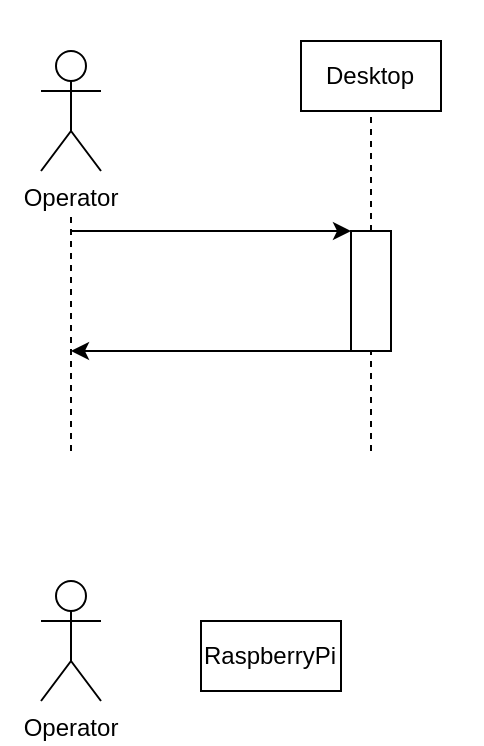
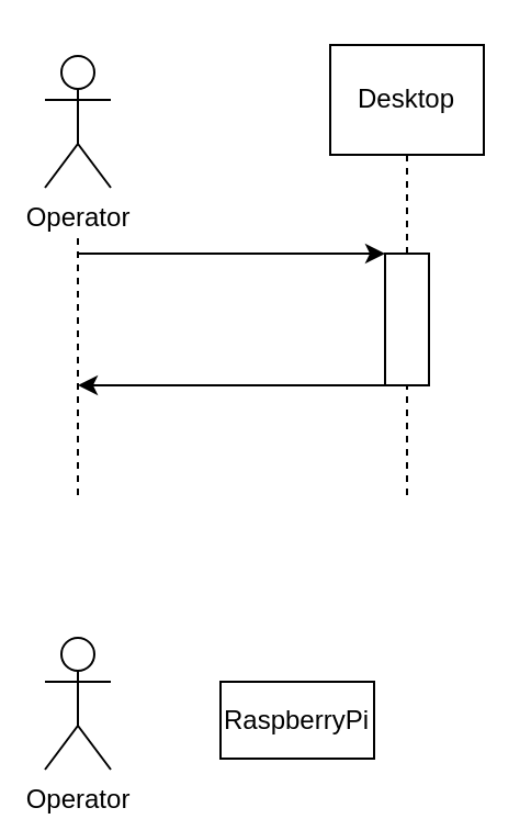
- <mxCell id="3" value="Desktop" style="rounded=0;whiteSpace=wrap;html=1;" vertex="1" parent="1"><mxGeometry x="150" y="20" width="70" height="35" as="geometry" /></mxCell>
+ <mxCell id="3" value="Desktop" style="rounded=0;whiteSpace=wrap;html=1;" vertex="1" parent="1"><mxGeometry x="150" y="20" width="70" height="50" as="geometry" /></mxCell>
